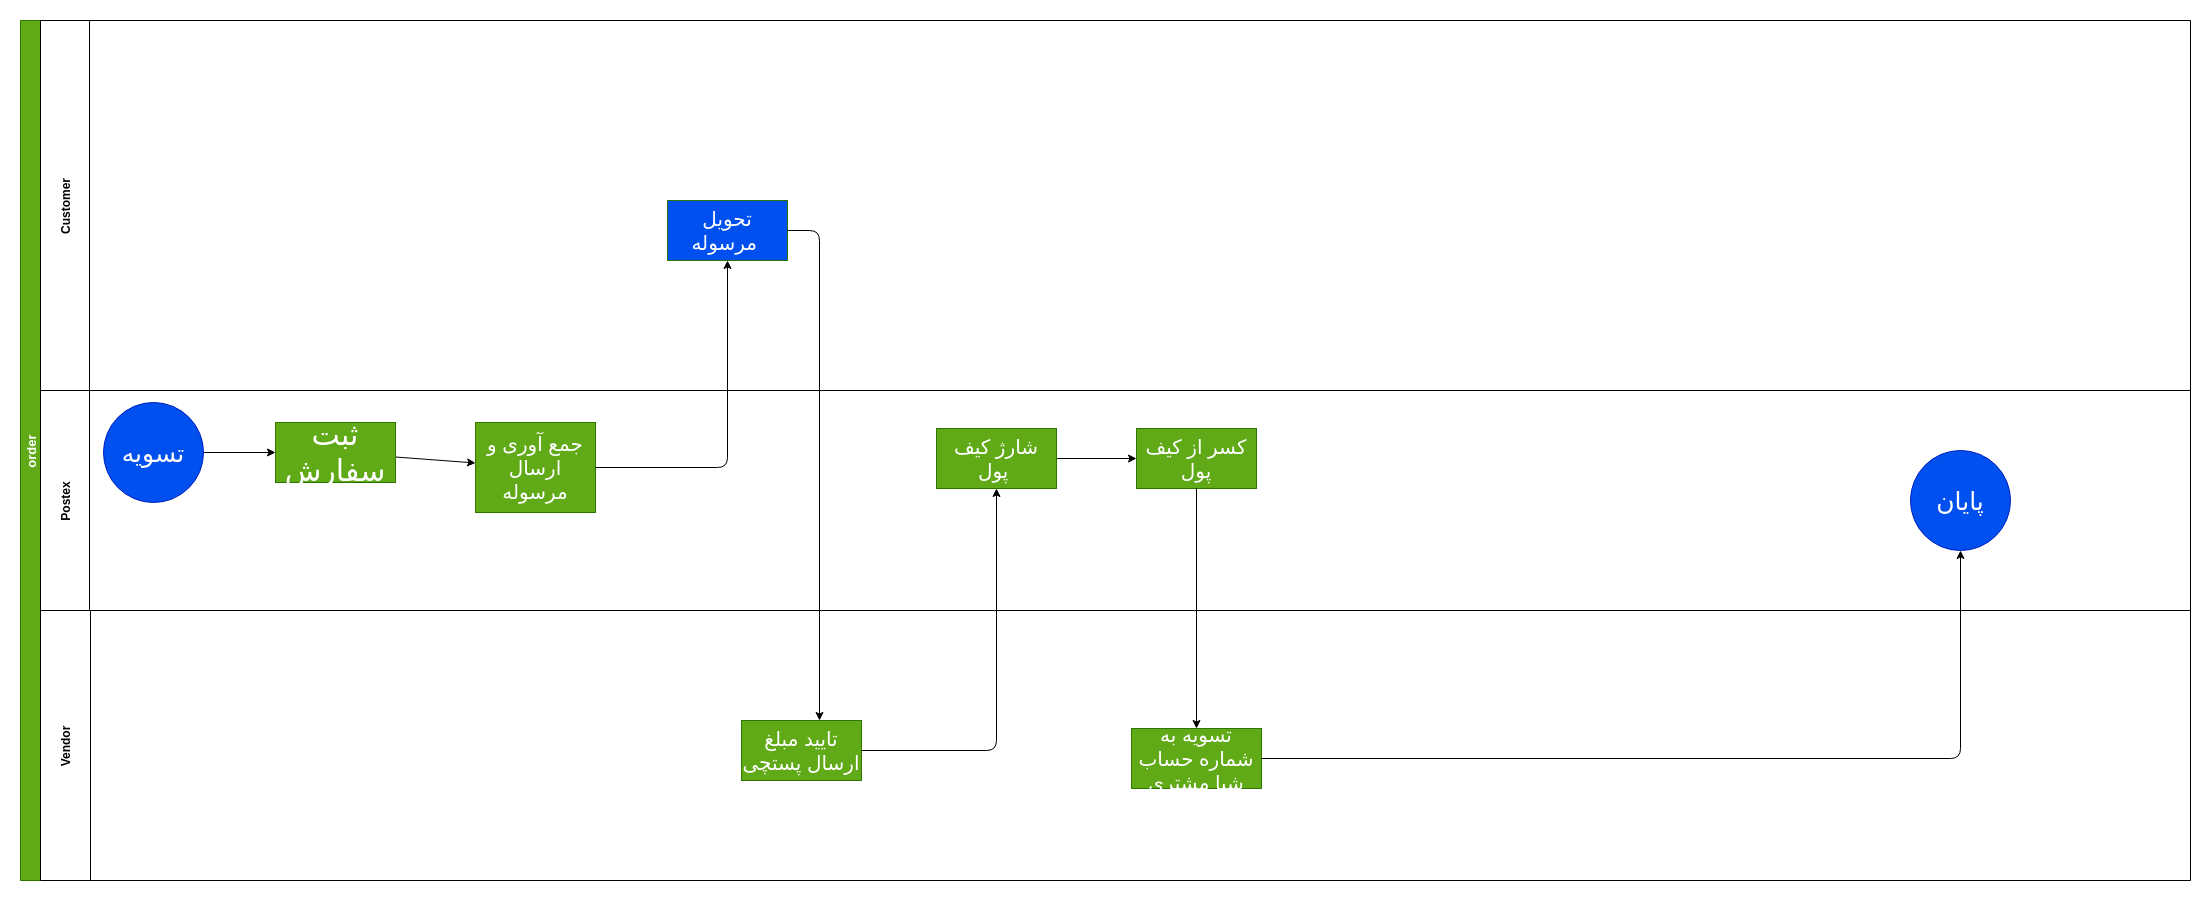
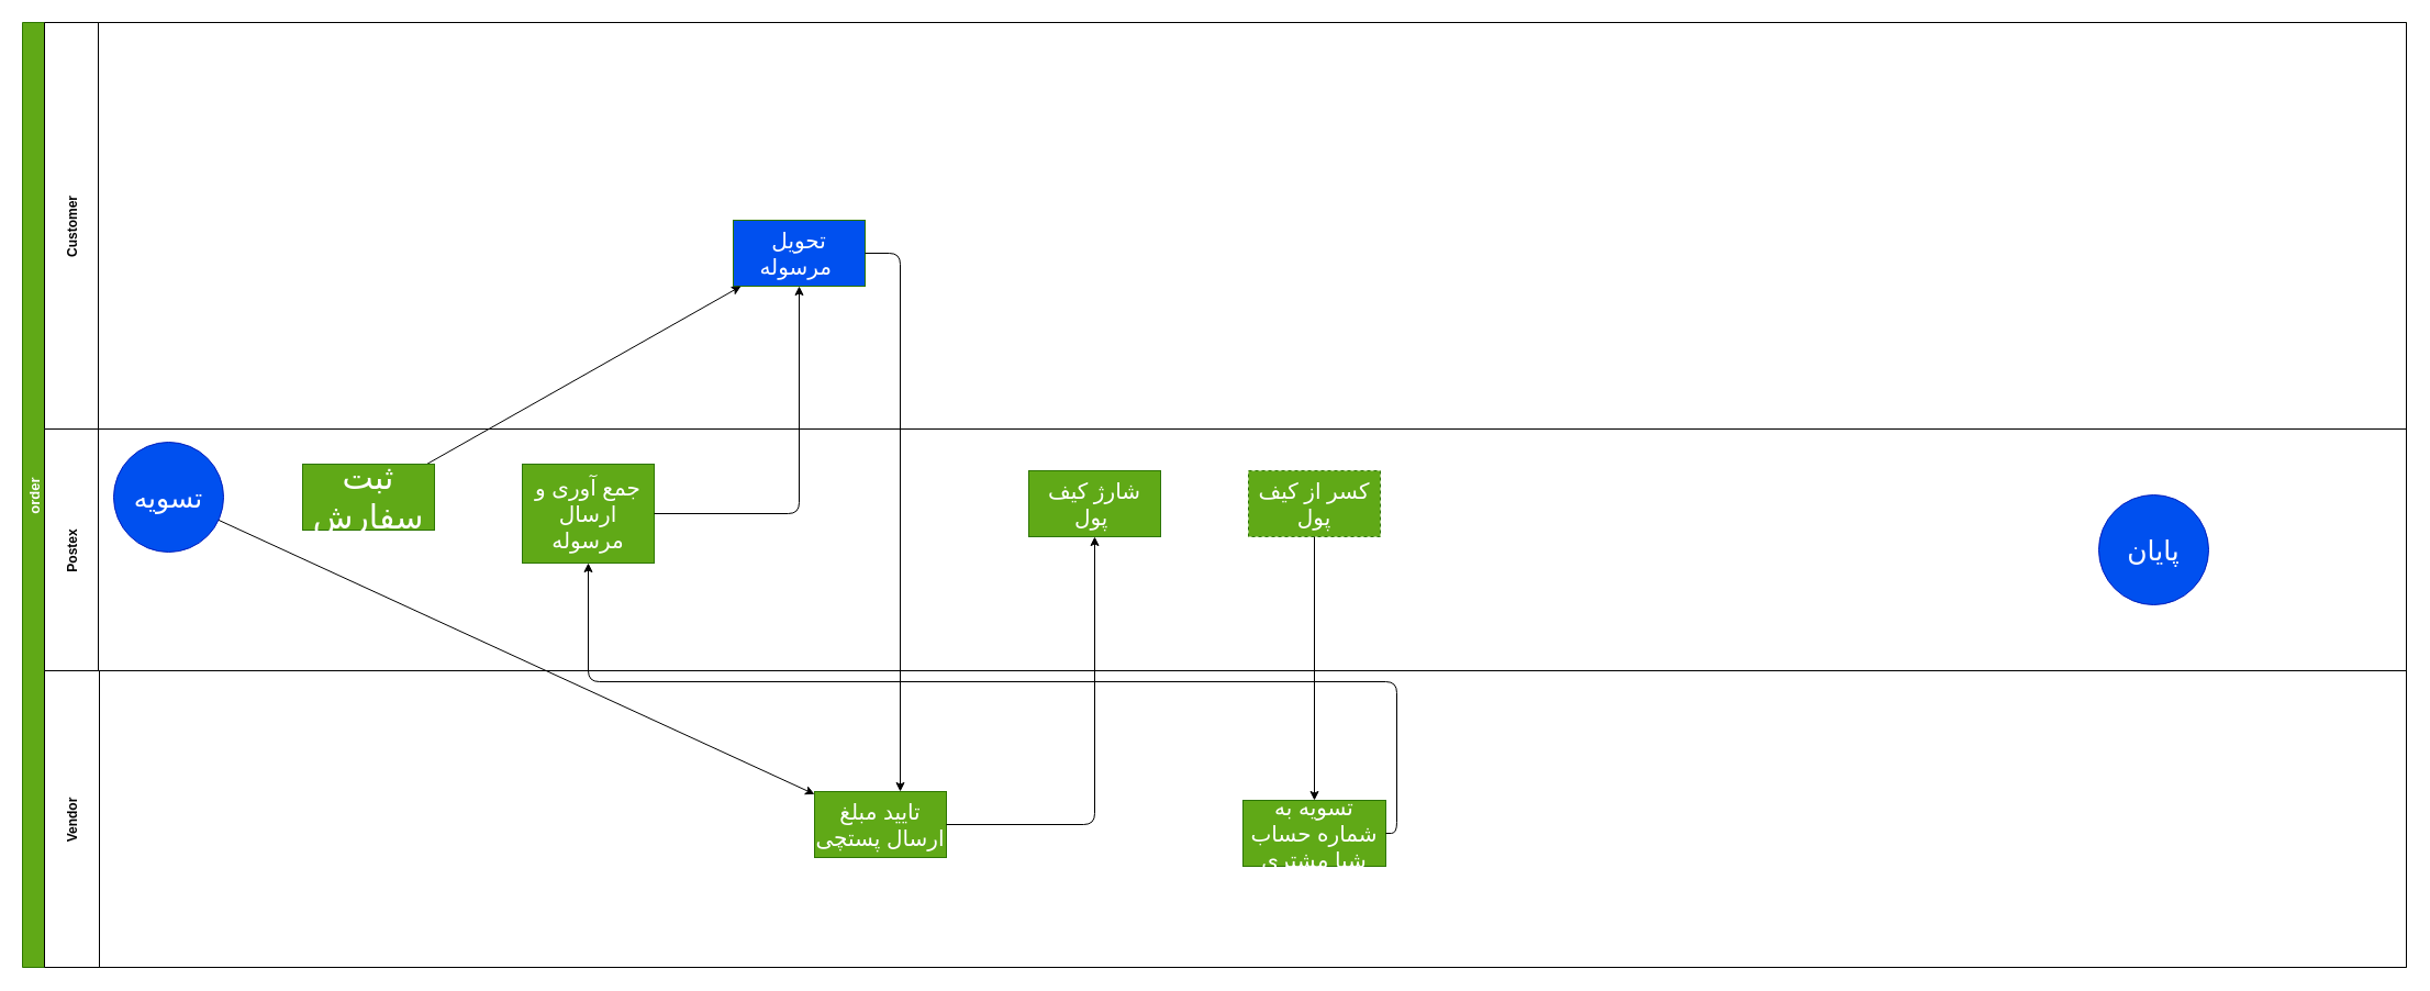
- <mxCell id="6" value="" style="edgeStyle=none;html=1;" edge="1" parent="5" source="7" target="9"><mxGeometry relative="1" as="geometry" /></mxCell>
+ <mxCell id="6" value="" style="edgeStyle=none;html=1;" edge="1" parent="5" source="7" target="16"><mxGeometry relative="1" as="geometry" /></mxCell>
- <mxCell id="11" value="" style="edgeStyle=orthogonalEdgeStyle;html=1;fontSize=20;" edge="1" parent="5" source="12" target="13"><mxGeometry relative="1" as="geometry" /></mxCell>
- <mxCell id="13" value="&lt;font style=&quot;font-size: 20px&quot;&gt;کسر از کیف پول&lt;/font&gt;" style="whiteSpace=wrap;html=1;fillColor=#60a917;strokeColor=#2D7600;fontColor=#ffffff;" vertex="1" parent="5"><mxGeometry x="1096" y="38" width="120" height="60" as="geometry" /></mxCell>
+ <mxCell id="13" value="&lt;font style=&quot;font-size: 20px&quot;&gt;کسر از کیف پول&lt;/font&gt;" style="whiteSpace=wrap;html=1;fillColor=#60a917;strokeColor=#2D7600;fontColor=#ffffff;dashed=1;" vertex="1" parent="5"><mxGeometry x="1096" y="38" width="120" height="60" as="geometry" /></mxCell>
- <mxCell id="8" value="" style="edgeStyle=none;html=1;fontSize=30;" edge="1" parent="5" source="9" target="10"><mxGeometry relative="1" as="geometry" /></mxCell>
+ <mxCell id="8" value="" style="edgeStyle=none;html=1;fontSize=30;" edge="1" parent="5" source="9" target="4"><mxGeometry relative="1" as="geometry" /></mxCell>
- <mxCell id="22" style="edgeStyle=orthogonalEdgeStyle;html=1;exitX=1;exitY=0.5;exitDx=0;exitDy=0;entryX=0.5;entryY=1;entryDx=0;entryDy=0;fontSize=20;" edge="1" parent="2" source="17" target="14"><mxGeometry relative="1" as="geometry" /></mxCell>
+ <mxCell id="22" style="edgeStyle=orthogonalEdgeStyle;html=1;exitX=1;exitY=0.5;exitDx=0;exitDy=0;fontSize=20;" edge="1" parent="2" source="17" target="10"><mxGeometry relative="1" as="geometry" /></mxCell>
